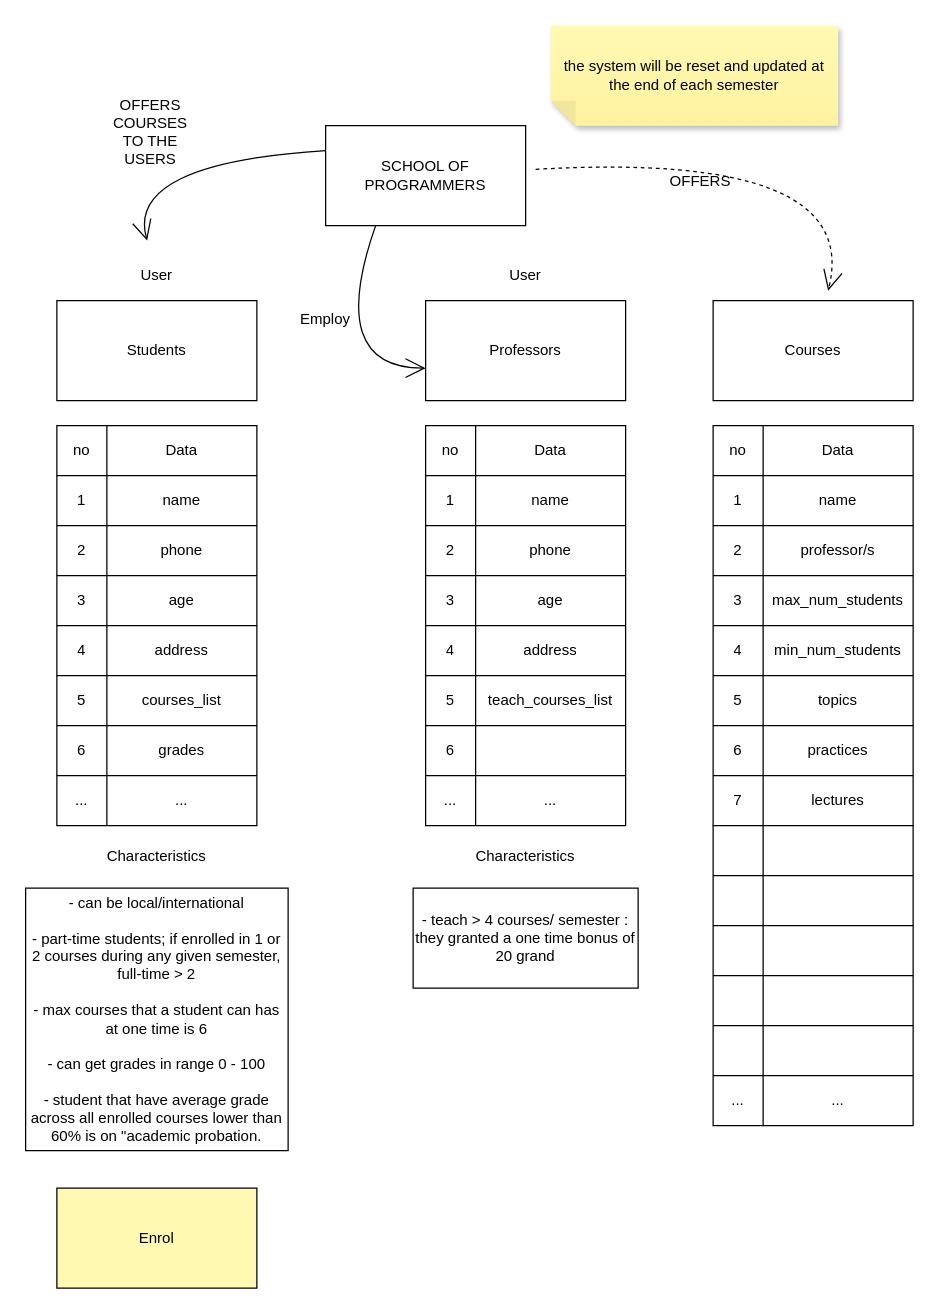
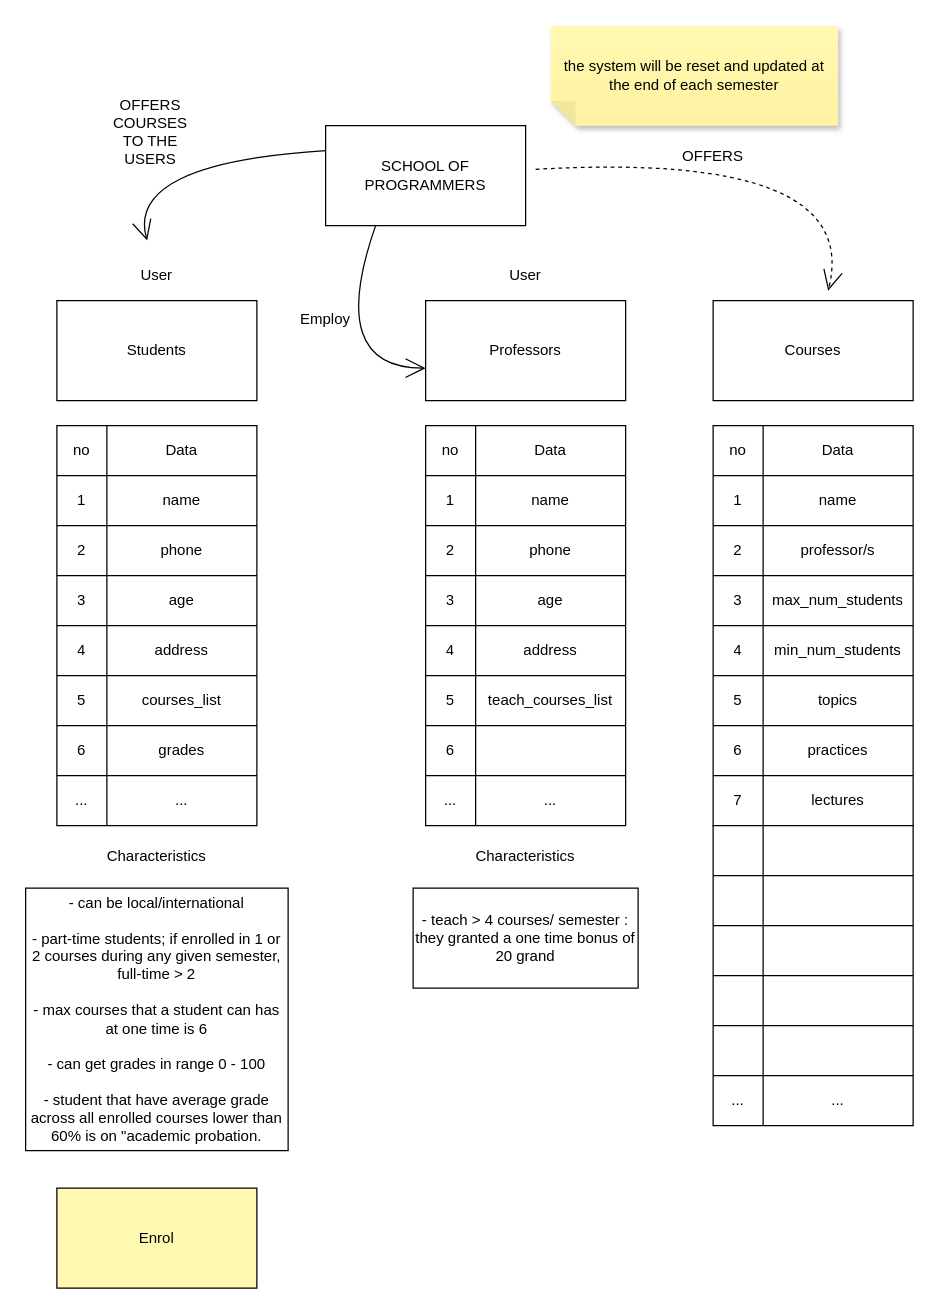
- <mxCell id="85" value="OFFERS" style="text;strokeColor=none;fillColor=none;html=1;align=center;verticalAlign=middle;whiteSpace=wrap;rounded=0;" parent="1" vertex="1"><mxGeometry x="530" y="130" width="60" height="30" as="geometry" /></mxCell>
+ <mxCell id="85" value="OFFERS" style="text;strokeColor=none;fillColor=none;html=1;align=center;verticalAlign=middle;whiteSpace=wrap;rounded=0;" parent="1" vertex="1"><mxGeometry x="540" y="110" width="60" height="30" as="geometry" /></mxCell>
